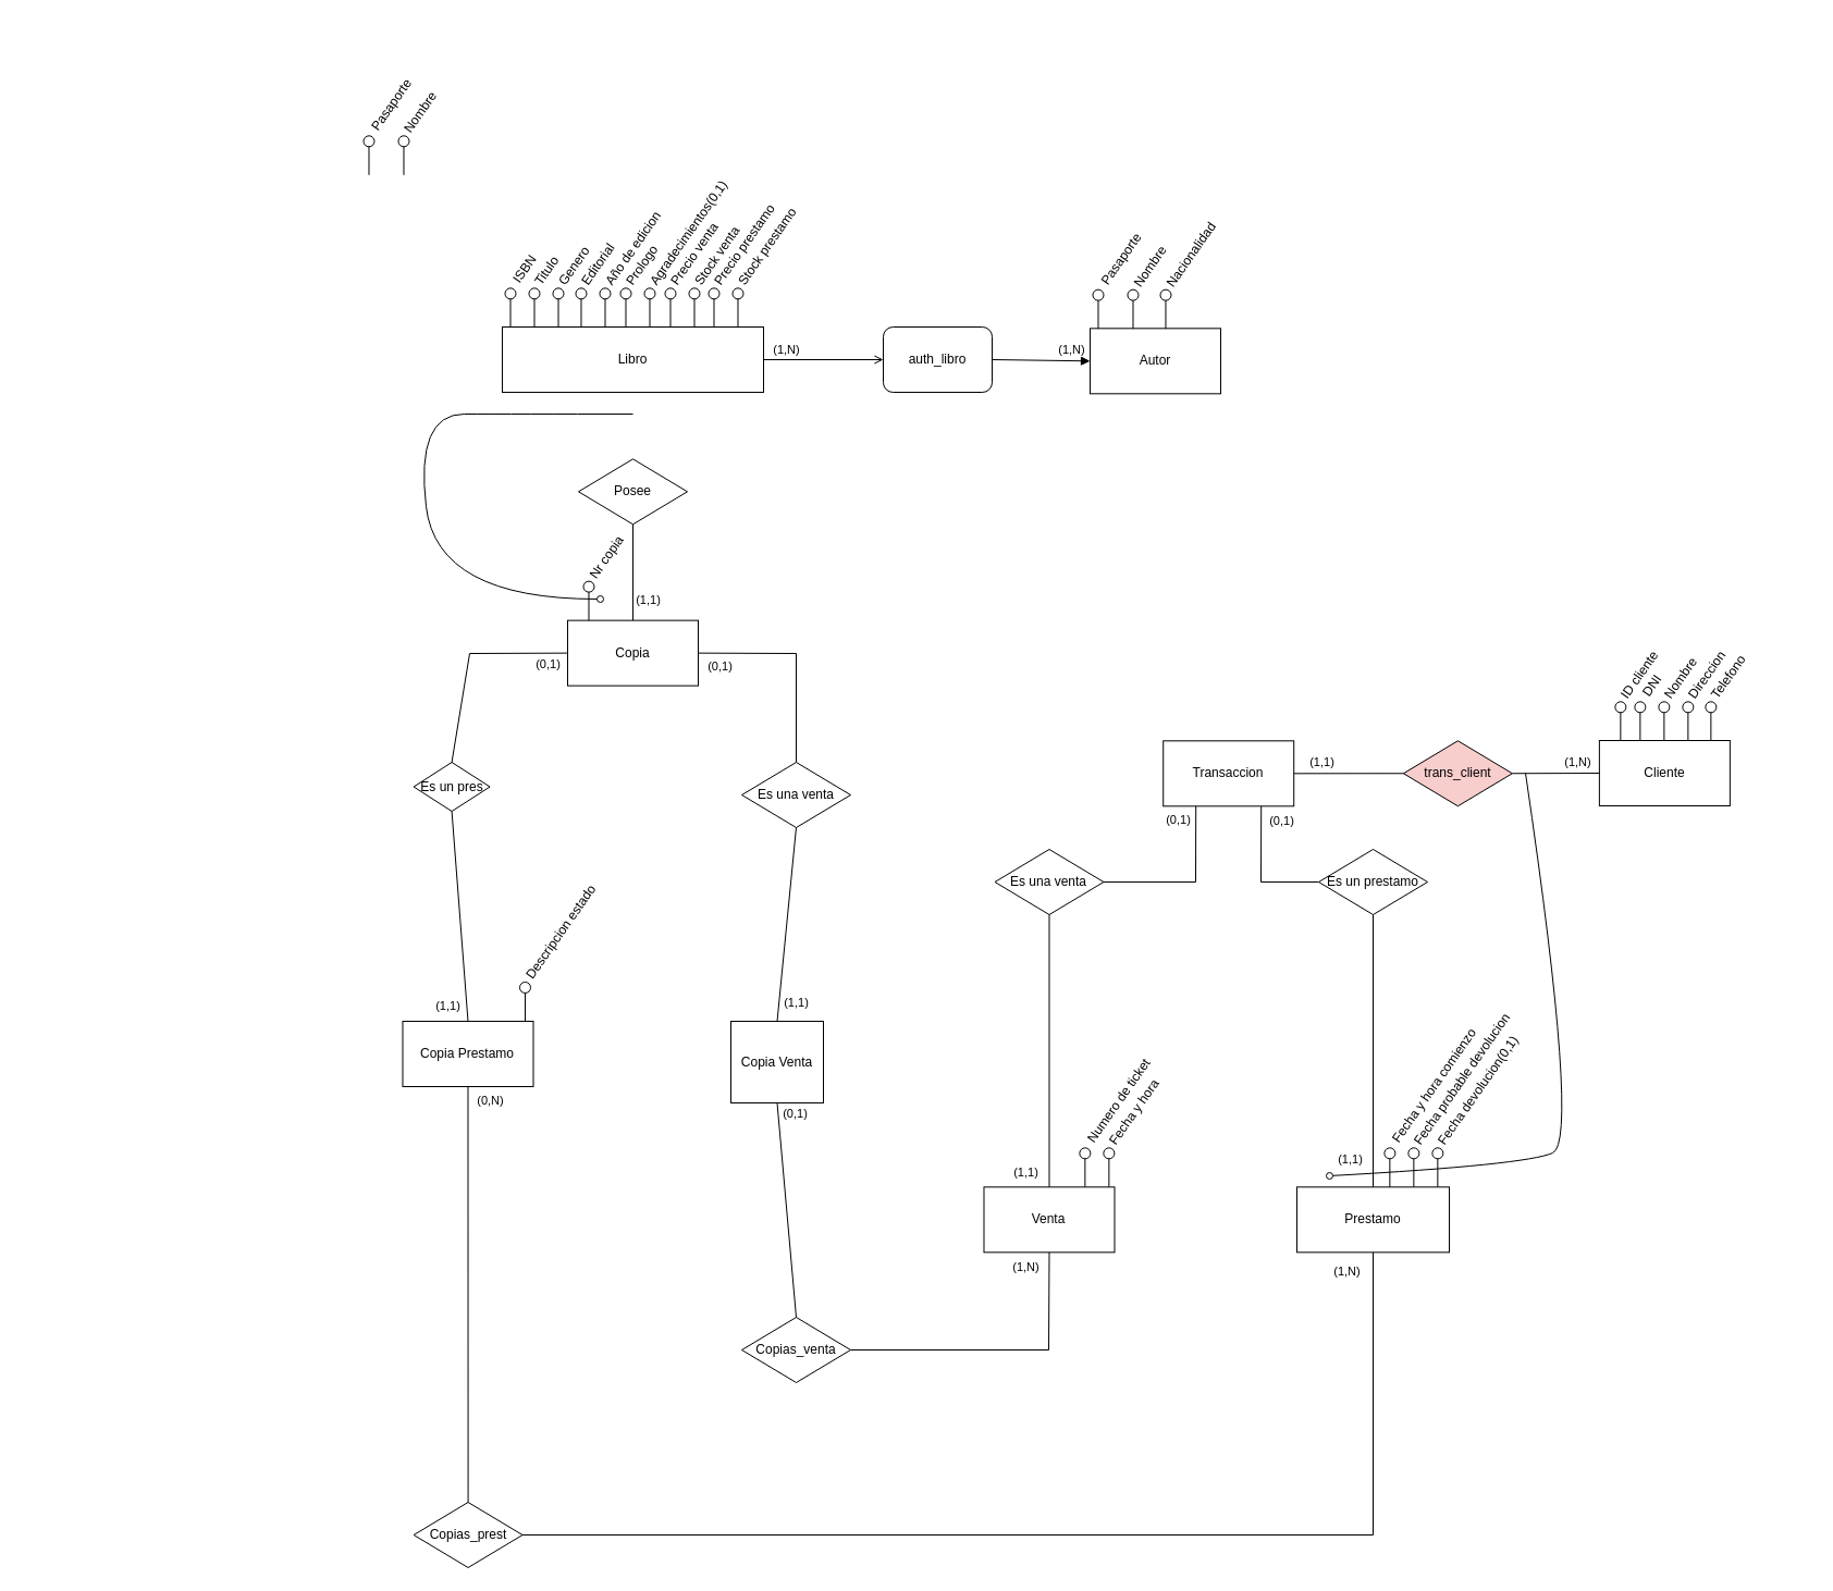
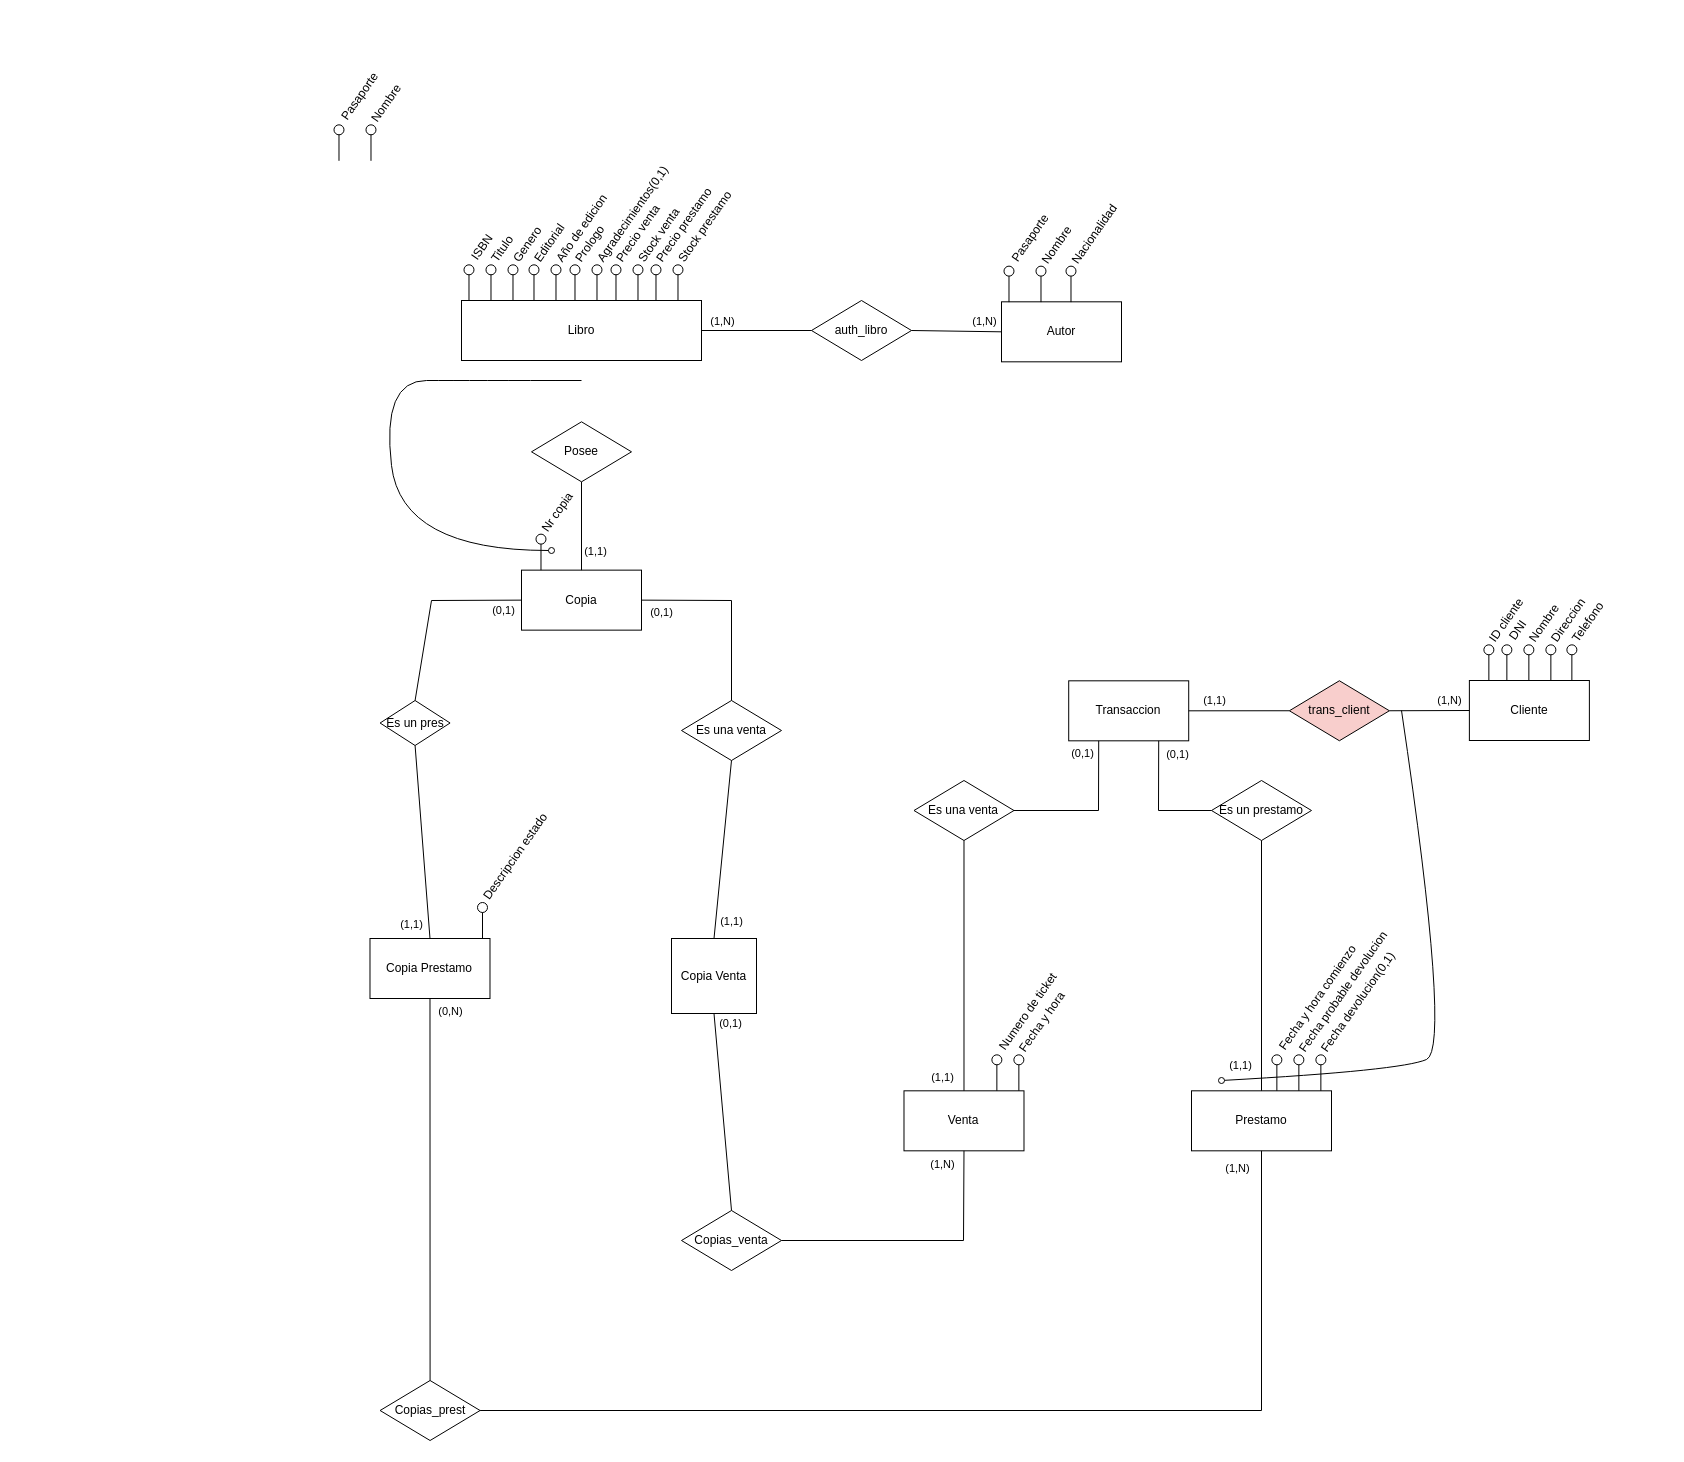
- <mxCell id="105" value="" style="endArrow=open;html=1;rounded=0;entryX=0;entryY=0.5;entryDx=0;entryDy=0;exitX=1;exitY=0.5;exitDx=0;exitDy=0;" edge="1" parent="1" source="21" target="102"><mxGeometry width="50" height="50" relative="1" as="geometry"><mxPoint x="701" y="400" as="sourcePoint" /><mxPoint x="751" y="350" as="targetPoint" /></mxGeometry></mxCell>
+ <mxCell id="105" value="" style="endArrow=none;html=1;rounded=0;entryX=0;entryY=0.5;entryDx=0;entryDy=0;exitX=1;exitY=0.5;exitDx=0;exitDy=0;" edge="1" parent="1" source="21" target="102"><mxGeometry width="50" height="50" relative="1" as="geometry"><mxPoint x="701" y="400" as="sourcePoint" /><mxPoint x="751" y="350" as="targetPoint" /></mxGeometry></mxCell>
- <mxCell id="102" value="auth_libro" style="whiteSpace=wrap;html=1;rounded=1;" vertex="1" parent="1"><mxGeometry x="811" y="300" width="100" height="60" as="geometry" /></mxCell>
+ <mxCell id="102" value="auth_libro" style="rhombus;whiteSpace=wrap;html=1;" vertex="1" parent="1"><mxGeometry x="811" y="300" width="100" height="60" as="geometry" /></mxCell>
- <mxCell id="107" value="" style="endArrow=block;html=1;rounded=0;entryX=0;entryY=0.5;entryDx=0;entryDy=0;exitX=1;exitY=0.5;exitDx=0;exitDy=0;" edge="1" parent="1" source="102" target="60"><mxGeometry width="50" height="50" relative="1" as="geometry"><mxPoint x="781" y="410" as="sourcePoint" /><mxPoint x="806" y="410" as="targetPoint" /></mxGeometry></mxCell>
+ <mxCell id="107" value="" style="endArrow=none;html=1;rounded=0;entryX=0;entryY=0.5;entryDx=0;entryDy=0;exitX=1;exitY=0.5;exitDx=0;exitDy=0;" edge="1" parent="1" source="102" target="60"><mxGeometry width="50" height="50" relative="1" as="geometry"><mxPoint x="781" y="410" as="sourcePoint" /><mxPoint x="806" y="410" as="targetPoint" /></mxGeometry></mxCell>
